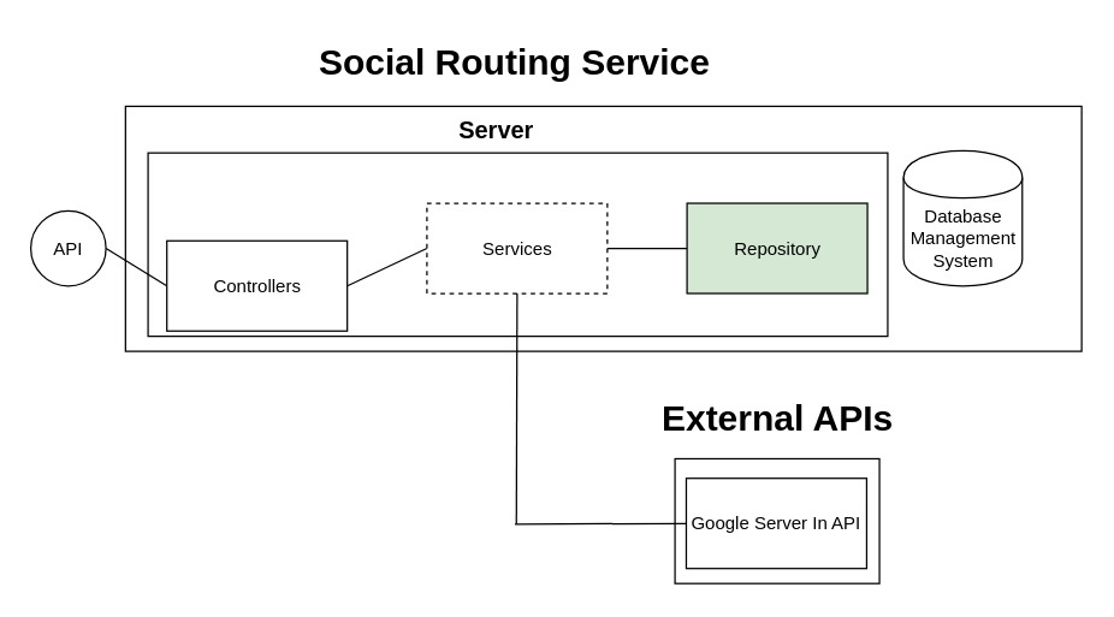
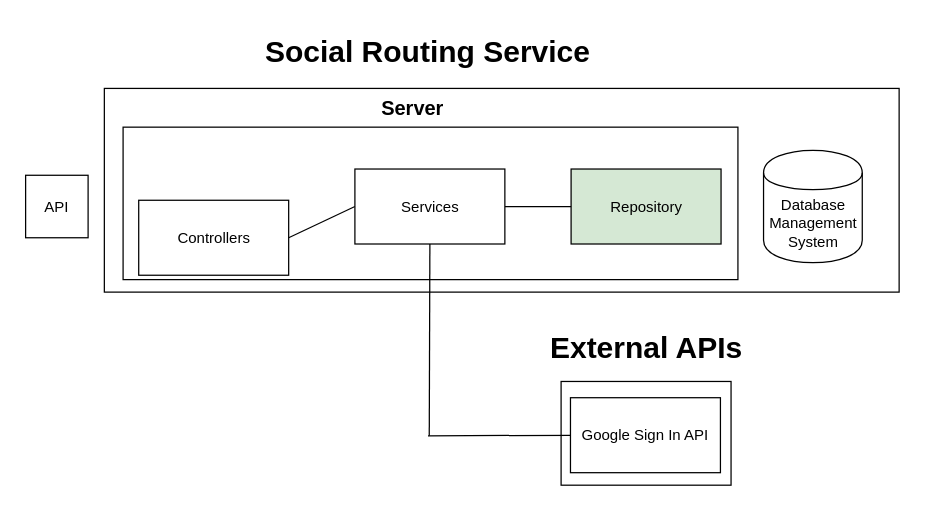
- <mxCell id="6" value="Database Management System" style="shape=cylinder;whiteSpace=wrap;html=1;boundedLbl=1;backgroundOutline=1;" parent="1" vertex="1"><mxGeometry x="600.5" y="99.5" width="79" height="90" as="geometry" /></mxCell>
+ <mxCell id="6" value="Database Management System" style="shape=cylinder;whiteSpace=wrap;html=1;boundedLbl=1;backgroundOutline=1;" parent="1" vertex="1"><mxGeometry x="610.5" y="119.5" width="79" height="90" as="geometry" /></mxCell>
- <mxCell id="4" value="API" style="ellipse;whiteSpace=wrap;html=1;aspect=fixed;" parent="1" vertex="1"><mxGeometry x="20" y="139.5" width="50" height="50" as="geometry" /></mxCell>
+ <mxCell id="4" value="API" style="whiteSpace=wrap;html=1;aspect=fixed;rounded=0;" parent="1" vertex="1"><mxGeometry x="20" y="139.5" width="50" height="50" as="geometry" /></mxCell>
- <mxCell id="18" value="Services" style="rounded=0;whiteSpace=wrap;html=1;dashed=1;" parent="1" vertex="1"><mxGeometry x="283.5" y="134.5" width="120" height="60" as="geometry" /></mxCell>
+ <mxCell id="18" value="Services" style="rounded=0;whiteSpace=wrap;html=1;" parent="1" vertex="1"><mxGeometry x="283.5" y="134.5" width="120" height="60" as="geometry" /></mxCell>
- <mxCell id="5" value="" style="endArrow=none;html=1;entryX=1;entryY=0.5;entryDx=0;entryDy=0;exitX=0;exitY=0.5;exitDx=0;exitDy=0;" parent="1" source="7" target="4" edge="1"><mxGeometry width="50" height="50" relative="1" as="geometry"><mxPoint x="17" y="460" as="sourcePoint" /><mxPoint x="67" y="410" as="targetPoint" /></mxGeometry></mxCell>
- <mxCell id="17" value="Google Server In API" style="rounded=0;whiteSpace=wrap;html=1;" vertex="1" parent="15"><mxGeometry x="7.5" y="13" width="120" height="60" as="geometry" /></mxCell>
+ <mxCell id="17" value="Google Sign In API" style="rounded=0;whiteSpace=wrap;html=1;" vertex="1" parent="15"><mxGeometry x="7.5" y="13" width="120" height="60" as="geometry" /></mxCell>
